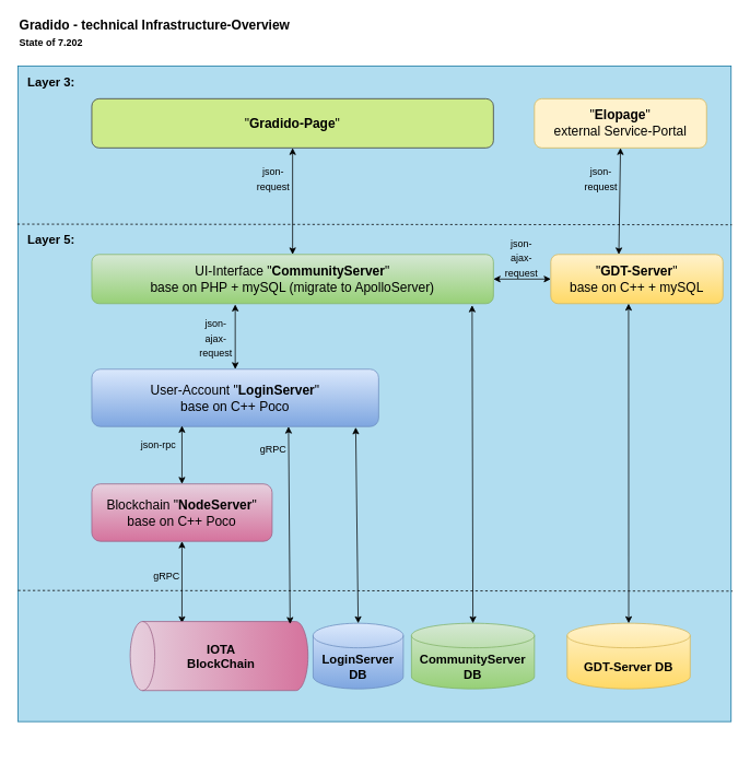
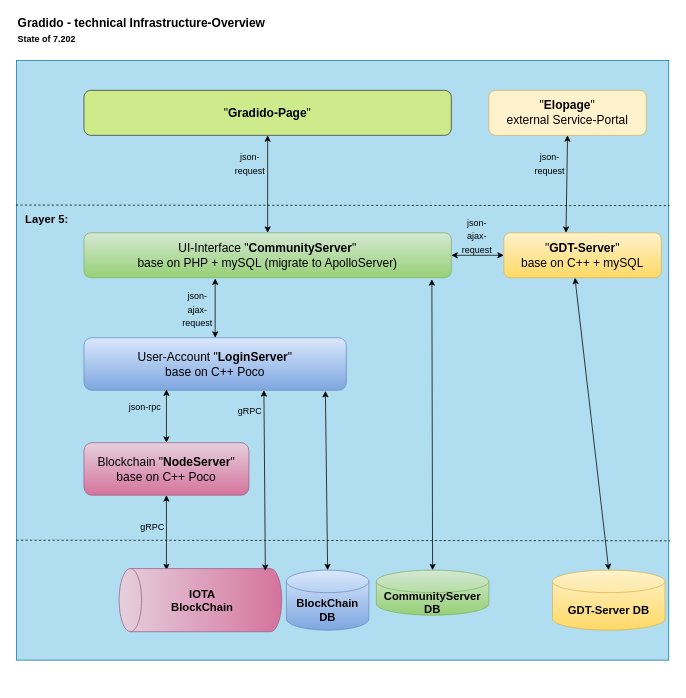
- <mxCell id="30" value="&lt;b&gt;Layer 3:&lt;/b&gt;" style="text;html=1;strokeColor=none;fillColor=none;align=left;verticalAlign=middle;whiteSpace=wrap;rounded=0;glass=0;labelBackgroundColor=none;fontSize=15;fontColor=#000000;opacity=0;" parent="1" vertex="1"><mxGeometry x="31" y="90" width="70" height="20" as="geometry" /></mxCell>
- <mxCell id="7" value="CommunityServer DB" style="shape=cylinder3;whiteSpace=wrap;html=1;boundedLbl=1;backgroundOutline=1;size=15;fillColor=#d5e8d4;strokeColor=#82b366;fontSize=15;fontStyle=1;gradientColor=#97d077;" parent="1" vertex="1"><mxGeometry x="501" y="760" width="150" height="80" as="geometry" /></mxCell>
+ <mxCell id="7" value="CommunityServer DB" style="shape=cylinder3;whiteSpace=wrap;html=1;boundedLbl=1;backgroundOutline=1;size=15;fillColor=#d5e8d4;strokeColor=#82b366;fontSize=15;fontStyle=1;gradientColor=#97d077;" parent="1" vertex="1"><mxGeometry x="501" y="760" width="150" height="60" as="geometry" /></mxCell>
- <mxCell id="21" value="GDT-Server DB" style="shape=cylinder3;whiteSpace=wrap;html=1;boundedLbl=1;backgroundOutline=1;size=15;fillColor=#fff2cc;strokeColor=#d6b656;fontSize=15;fontStyle=1;gradientColor=#ffd966;" parent="1" vertex="1"><mxGeometry x="691" y="760" width="150" height="80" as="geometry" /></mxCell>
+ <mxCell id="21" value="GDT-Server DB" style="shape=cylinder3;whiteSpace=wrap;html=1;boundedLbl=1;backgroundOutline=1;size=15;fillColor=#fff2cc;strokeColor=#d6b656;fontSize=15;fontStyle=1;gradientColor=#ffd966;" parent="1" vertex="1"><mxGeometry x="736" y="760" width="150" height="80" as="geometry" /></mxCell>
- <mxCell id="9" value="LoginServer DB" style="shape=cylinder3;whiteSpace=wrap;html=1;boundedLbl=1;backgroundOutline=1;size=15;fillColor=#dae8fc;strokeColor=#6c8ebf;fontSize=15;fontStyle=1;gradientColor=#7ea6e0;" parent="1" vertex="1"><mxGeometry x="381" y="760" width="110" height="80" as="geometry" /></mxCell>
+ <mxCell id="9" value="BlockChain DB" style="shape=cylinder3;whiteSpace=wrap;html=1;boundedLbl=1;backgroundOutline=1;size=15;fillColor=#dae8fc;strokeColor=#6c8ebf;fontSize=15;fontStyle=1;gradientColor=#7ea6e0;" parent="1" vertex="1"><mxGeometry x="381" y="760" width="110" height="80" as="geometry" /></mxCell>
